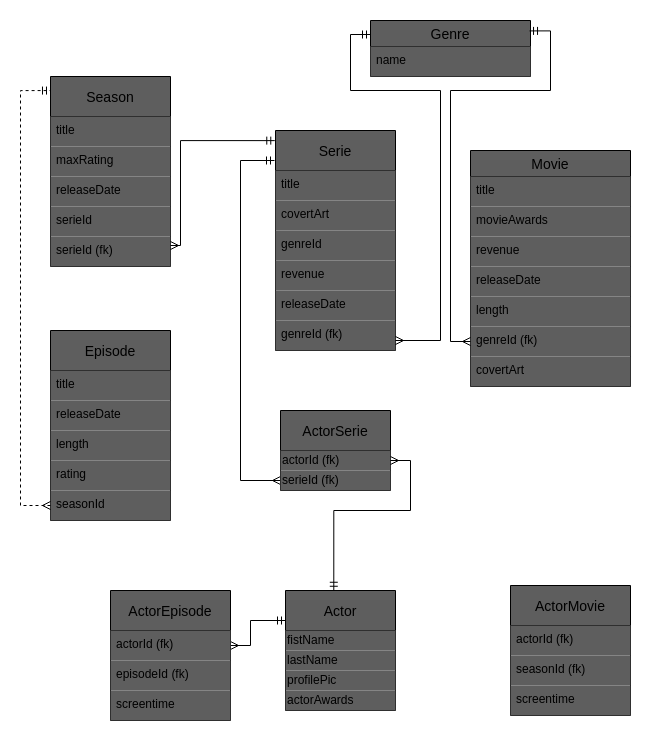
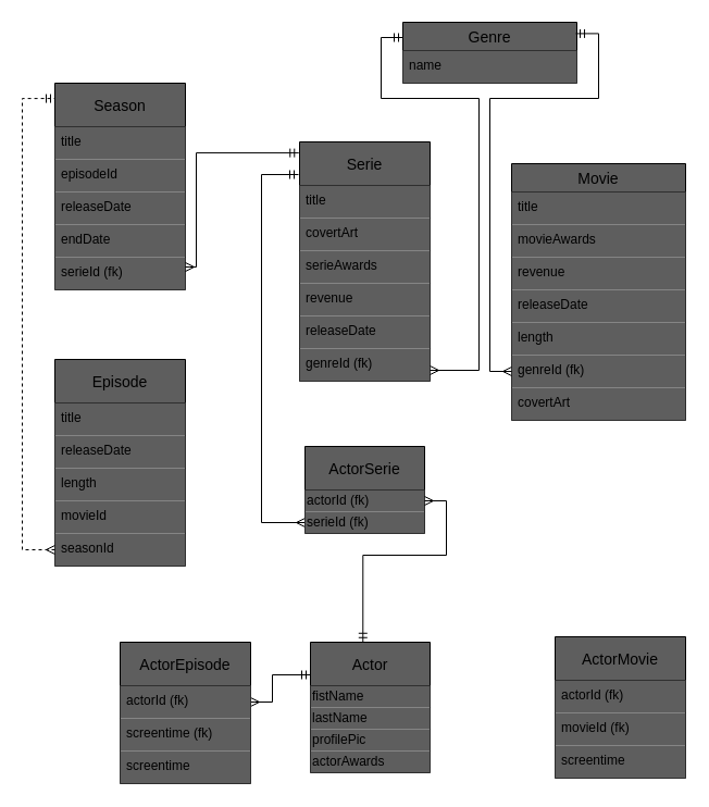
- <mxCell id="5" value="maxRating" style="text;strokeColor=none;fillColor=#5E5E5E;spacingLeft=4;spacingRight=4;overflow=hidden;rotatable=0;points=[[0,0.5],[1,0.5]];portConstraint=eastwest;fontSize=12;" parent="3" vertex="1"><mxGeometry y="70" width="120" height="30" as="geometry" /></mxCell>
+ <mxCell id="5" value="episodeId" style="text;strokeColor=none;fillColor=#5E5E5E;spacingLeft=4;spacingRight=4;overflow=hidden;rotatable=0;points=[[0,0.5],[1,0.5]];portConstraint=eastwest;fontSize=12;" parent="3" vertex="1"><mxGeometry y="70" width="120" height="30" as="geometry" /></mxCell>
- <mxCell id="7" value="serieId" style="text;strokeColor=none;fillColor=#5E5E5E;spacingLeft=4;spacingRight=4;overflow=hidden;rotatable=0;points=[[0,0.5],[1,0.5]];portConstraint=eastwest;fontSize=12;" vertex="1" parent="3"><mxGeometry y="130" width="120" height="30" as="geometry" /></mxCell>
+ <mxCell id="7" value="endDate" style="text;strokeColor=none;fillColor=#5E5E5E;spacingLeft=4;spacingRight=4;overflow=hidden;rotatable=0;points=[[0,0.5],[1,0.5]];portConstraint=eastwest;fontSize=12;" vertex="1" parent="3"><mxGeometry y="130" width="120" height="30" as="geometry" /></mxCell>
- <mxCell id="12" value="genreId" style="text;strokeColor=none;fillColor=#5E5E5E;spacingLeft=4;spacingRight=4;overflow=hidden;rotatable=0;points=[[0,0.5],[1,0.5]];portConstraint=eastwest;fontSize=12;" parent="9" vertex="1"><mxGeometry y="100" width="120" height="30" as="geometry" /></mxCell>
+ <mxCell id="12" value="serieAwards" style="text;strokeColor=none;fillColor=#5E5E5E;spacingLeft=4;spacingRight=4;overflow=hidden;rotatable=0;points=[[0,0.5],[1,0.5]];portConstraint=eastwest;fontSize=12;" parent="9" vertex="1"><mxGeometry y="100" width="120" height="30" as="geometry" /></mxCell>
- <mxCell id="20" value="rating" style="text;strokeColor=none;fillColor=#5E5E5E;spacingLeft=4;spacingRight=4;overflow=hidden;rotatable=0;points=[[0,0.5],[1,0.5]];portConstraint=eastwest;fontSize=12;" parent="16" vertex="1"><mxGeometry y="130" width="120" height="30" as="geometry" /></mxCell>
+ <mxCell id="20" value="movieId" style="text;strokeColor=none;fillColor=#5E5E5E;spacingLeft=4;spacingRight=4;overflow=hidden;rotatable=0;points=[[0,0.5],[1,0.5]];portConstraint=eastwest;fontSize=12;" parent="16" vertex="1"><mxGeometry y="130" width="120" height="30" as="geometry" /></mxCell>
- <mxCell id="44" value="seasonId (fk)" style="text;strokeColor=none;fillColor=#5E5E5E;spacingLeft=4;spacingRight=4;overflow=hidden;rotatable=0;points=[[0,0.5],[1,0.5]];portConstraint=eastwest;fontSize=12;" parent="42" vertex="1"><mxGeometry y="70" width="120" height="30" as="geometry" /></mxCell>
+ <mxCell id="44" value="movieId (fk)" style="text;strokeColor=none;fillColor=#5E5E5E;spacingLeft=4;spacingRight=4;overflow=hidden;rotatable=0;points=[[0,0.5],[1,0.5]];portConstraint=eastwest;fontSize=12;" parent="42" vertex="1"><mxGeometry y="70" width="120" height="30" as="geometry" /></mxCell>
- <mxCell id="24" value="episodeId (fk)" style="text;strokeColor=none;fillColor=#5E5E5E;spacingLeft=4;spacingRight=4;overflow=hidden;rotatable=0;points=[[0,0.5],[1,0.5]];portConstraint=eastwest;fontSize=12;" parent="22" vertex="1"><mxGeometry y="70" width="120" height="30" as="geometry" /></mxCell>
+ <mxCell id="24" value="screentime (fk)" style="text;strokeColor=none;fillColor=#5E5E5E;spacingLeft=4;spacingRight=4;overflow=hidden;rotatable=0;points=[[0,0.5],[1,0.5]];portConstraint=eastwest;fontSize=12;" parent="22" vertex="1"><mxGeometry y="70" width="120" height="30" as="geometry" /></mxCell>
